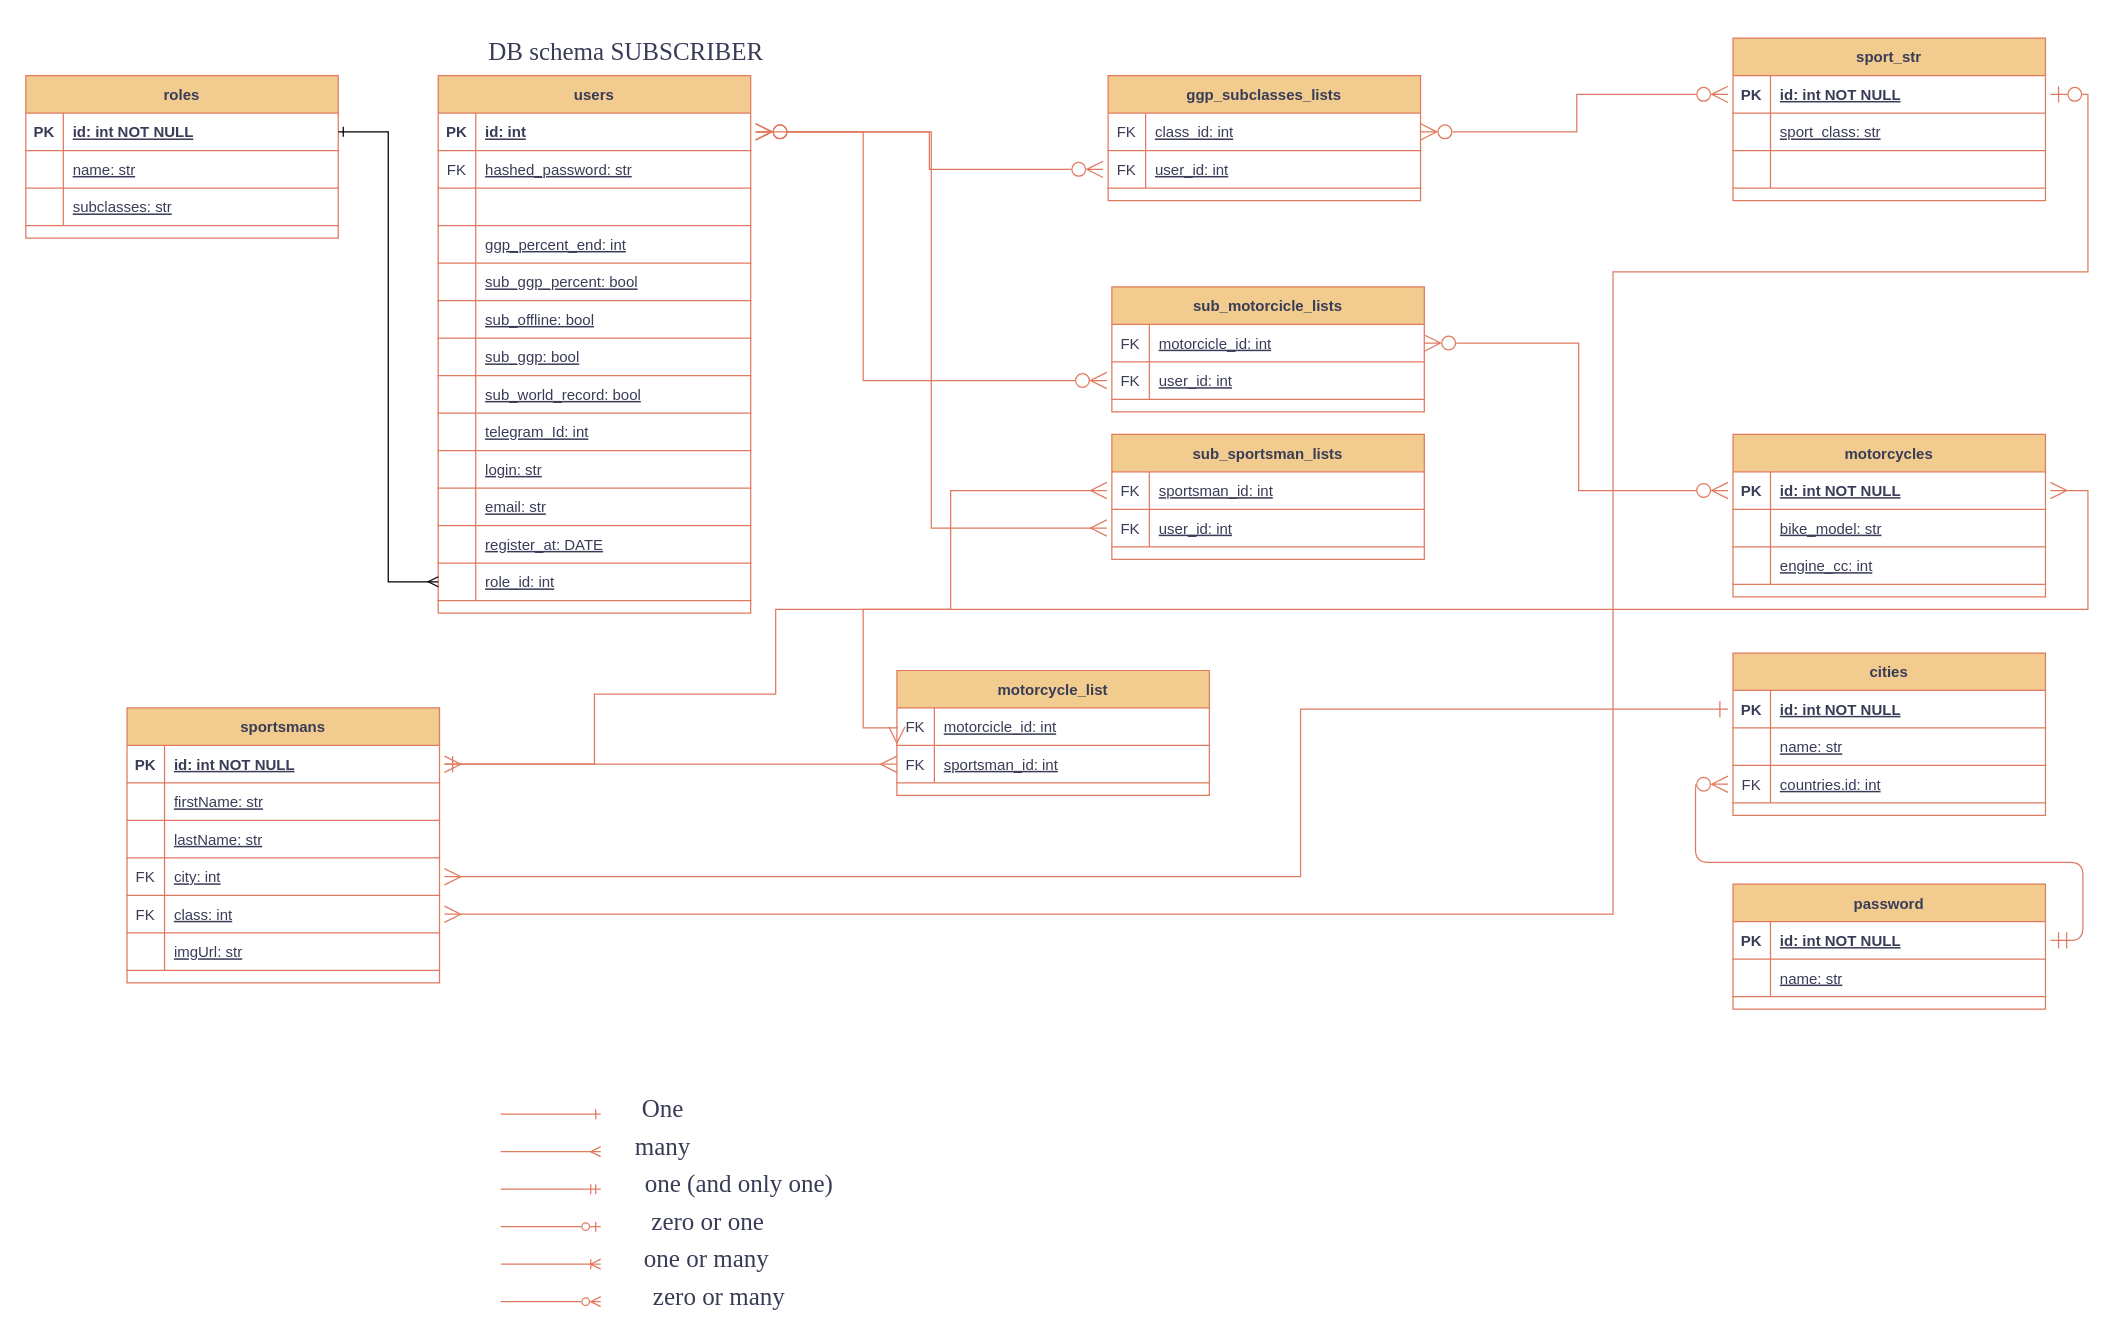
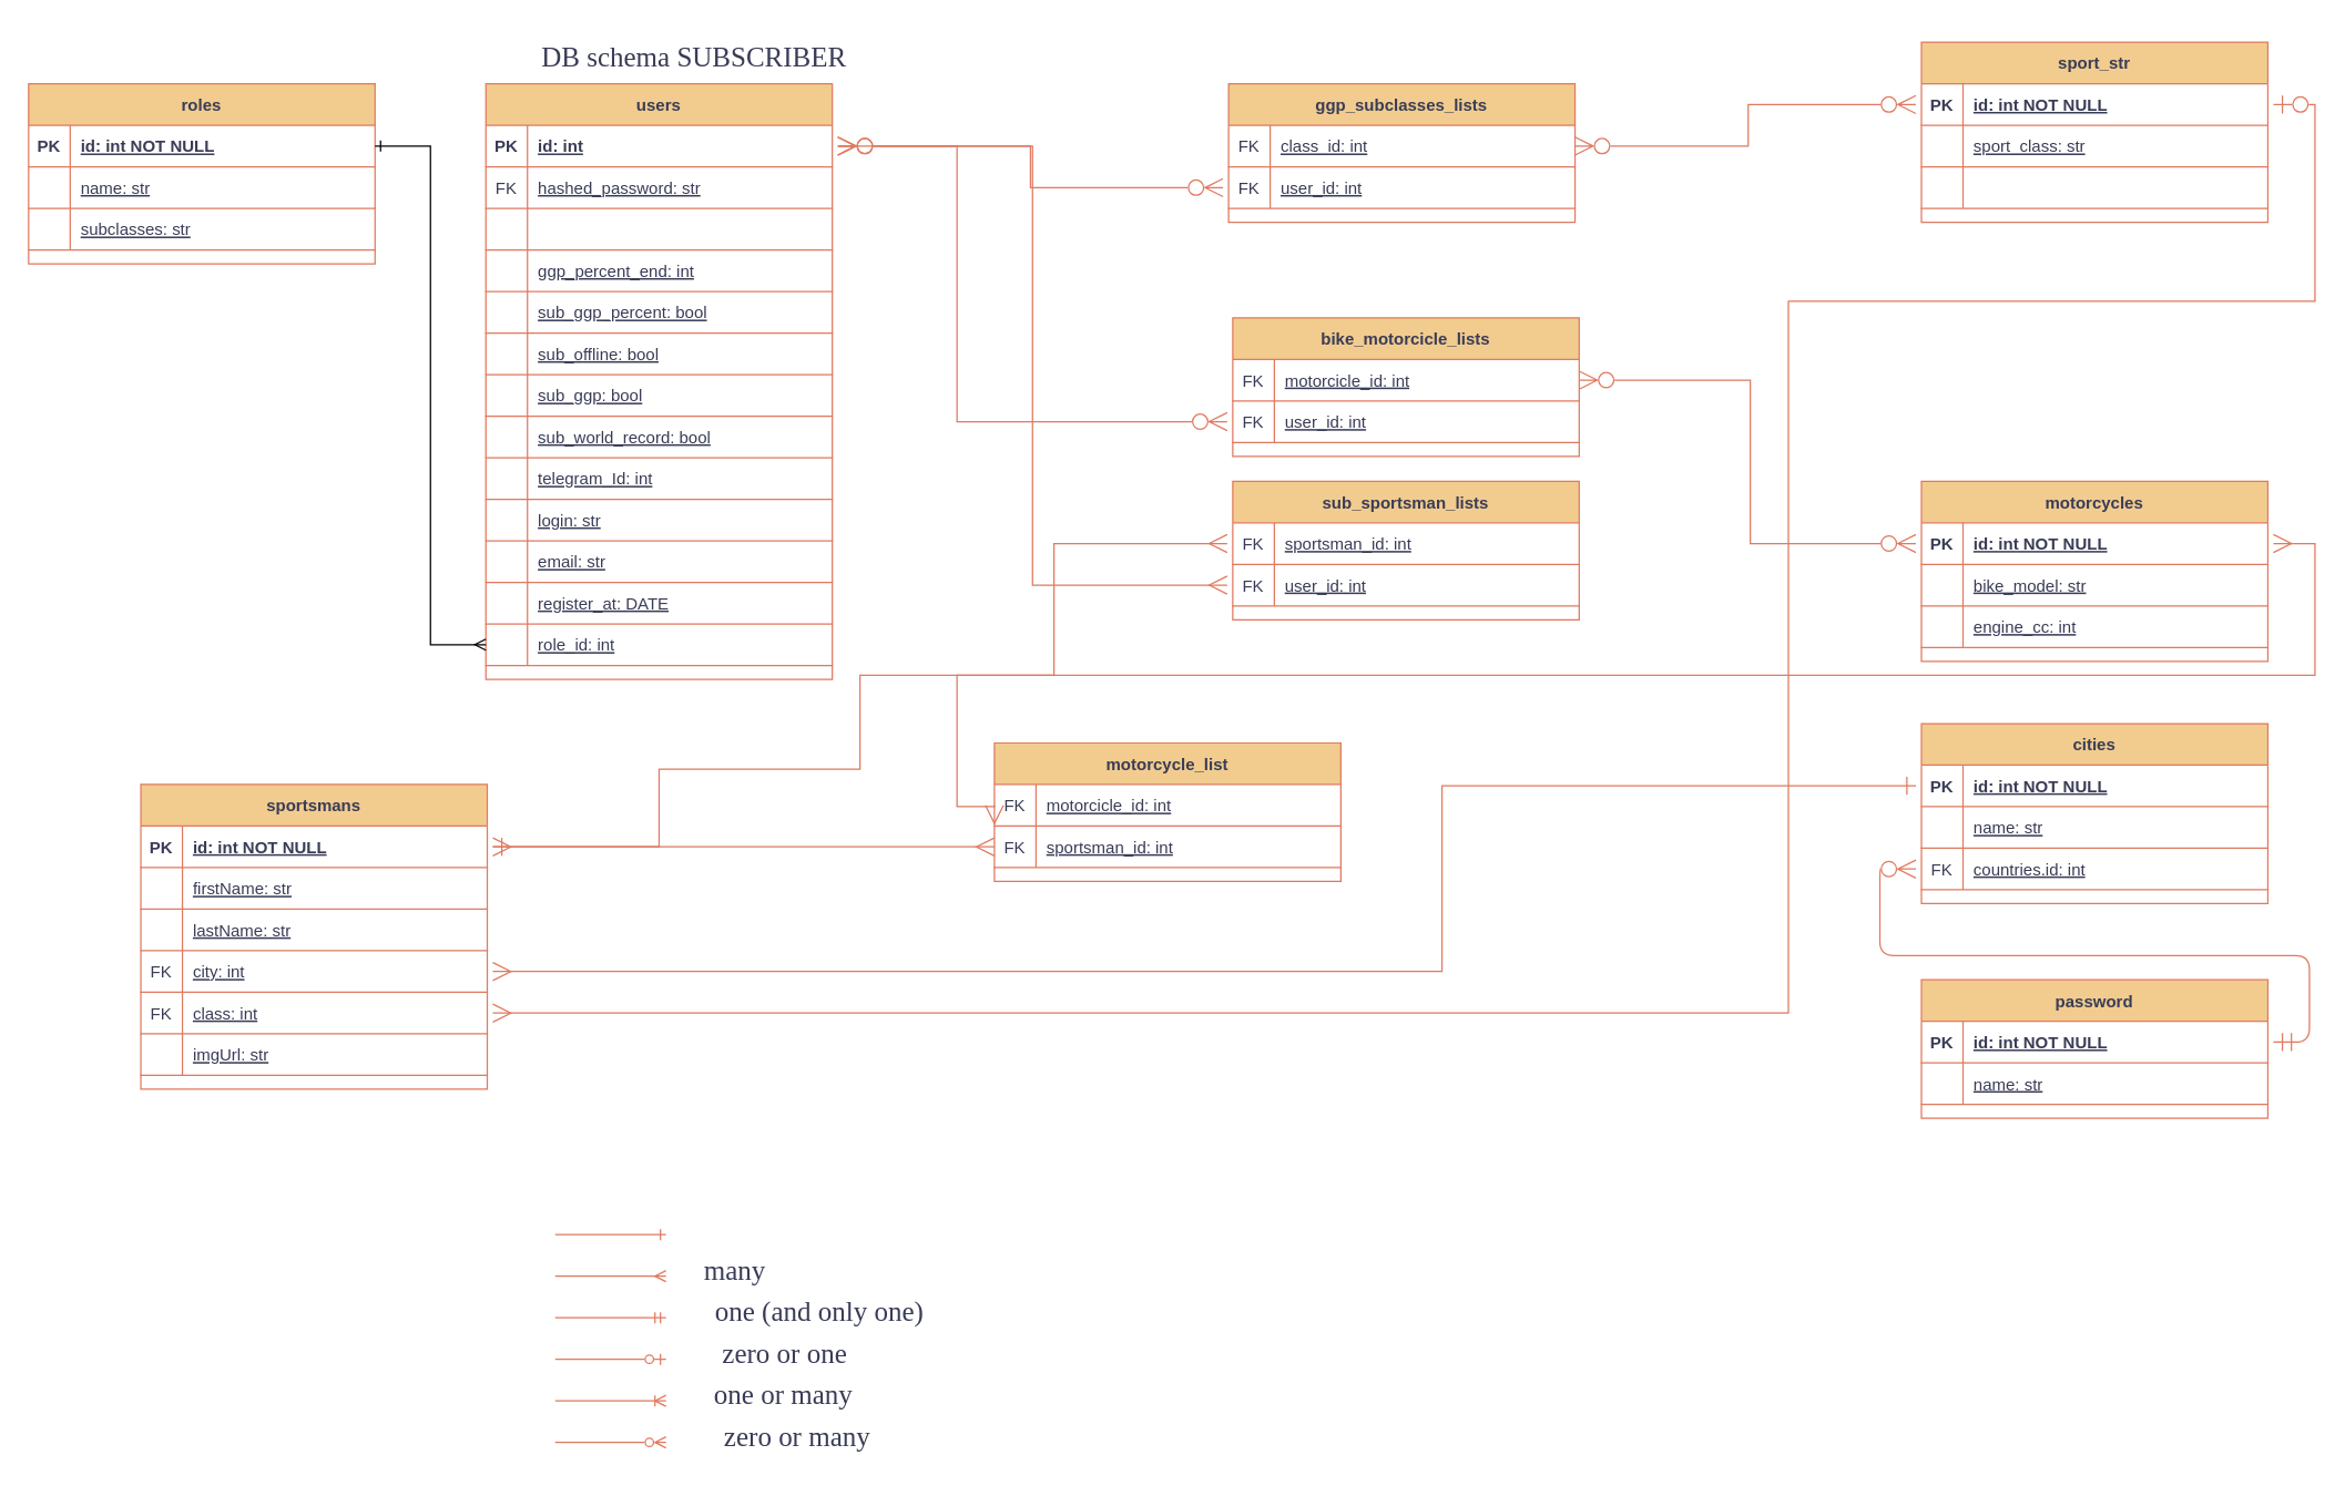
- <mxCell id="89" value="sub_motorcicle_lists" style="shape=table;startSize=30;container=1;collapsible=1;childLayout=tableLayout;fixedRows=1;rowLines=0;fontStyle=1;align=center;resizeLast=1;labelBackgroundColor=none;rounded=0;fillColor=#F2CC8F;strokeColor=#E07A5F;fontColor=#393C56;" vertex="1" parent="1"><mxGeometry x="889" y="229" width="250" height="100" as="geometry"><mxRectangle x="1070" y="320" width="110" height="30" as="alternateBounds" /></mxGeometry></mxCell>
+ <mxCell id="89" value="bike_motorcicle_lists" style="shape=table;startSize=30;container=1;collapsible=1;childLayout=tableLayout;fixedRows=1;rowLines=0;fontStyle=1;align=center;resizeLast=1;labelBackgroundColor=none;rounded=0;fillColor=#F2CC8F;strokeColor=#E07A5F;fontColor=#393C56;" vertex="1" parent="1"><mxGeometry x="889" y="229" width="250" height="100" as="geometry"><mxRectangle x="1070" y="320" width="110" height="30" as="alternateBounds" /></mxGeometry></mxCell>
- <mxCell id="133" value="One" style="text;html=1;strokeColor=none;fillColor=none;align=center;verticalAlign=middle;whiteSpace=wrap;rounded=0;fontSize=20;fontFamily=Architects Daughter;labelBackgroundColor=none;fontColor=#393C56;" vertex="1" parent="1"><mxGeometry x="500" y="871" width="60" height="30" as="geometry" /></mxCell>
